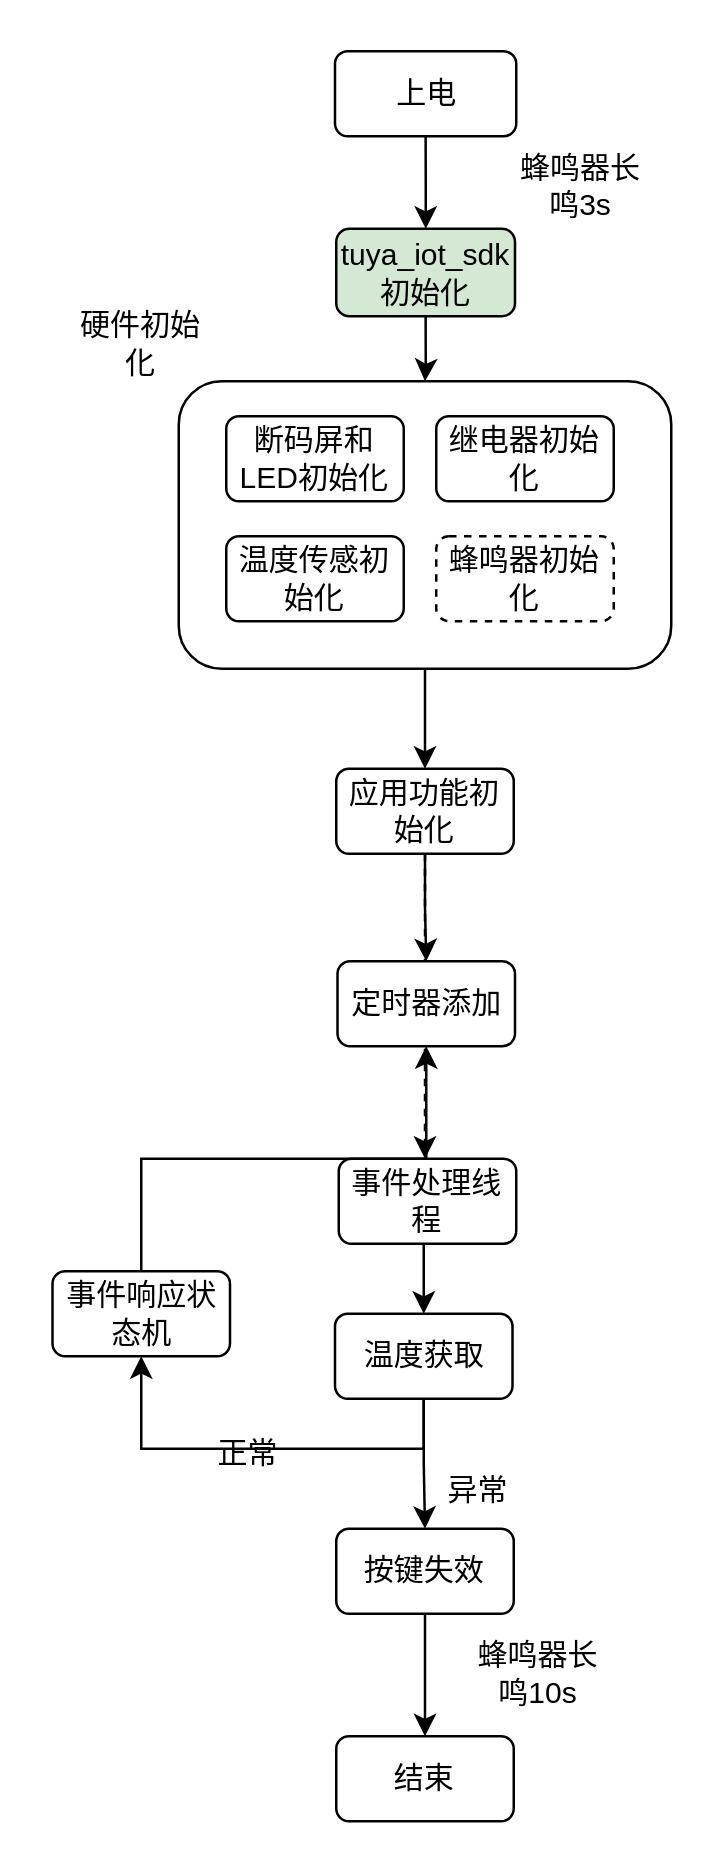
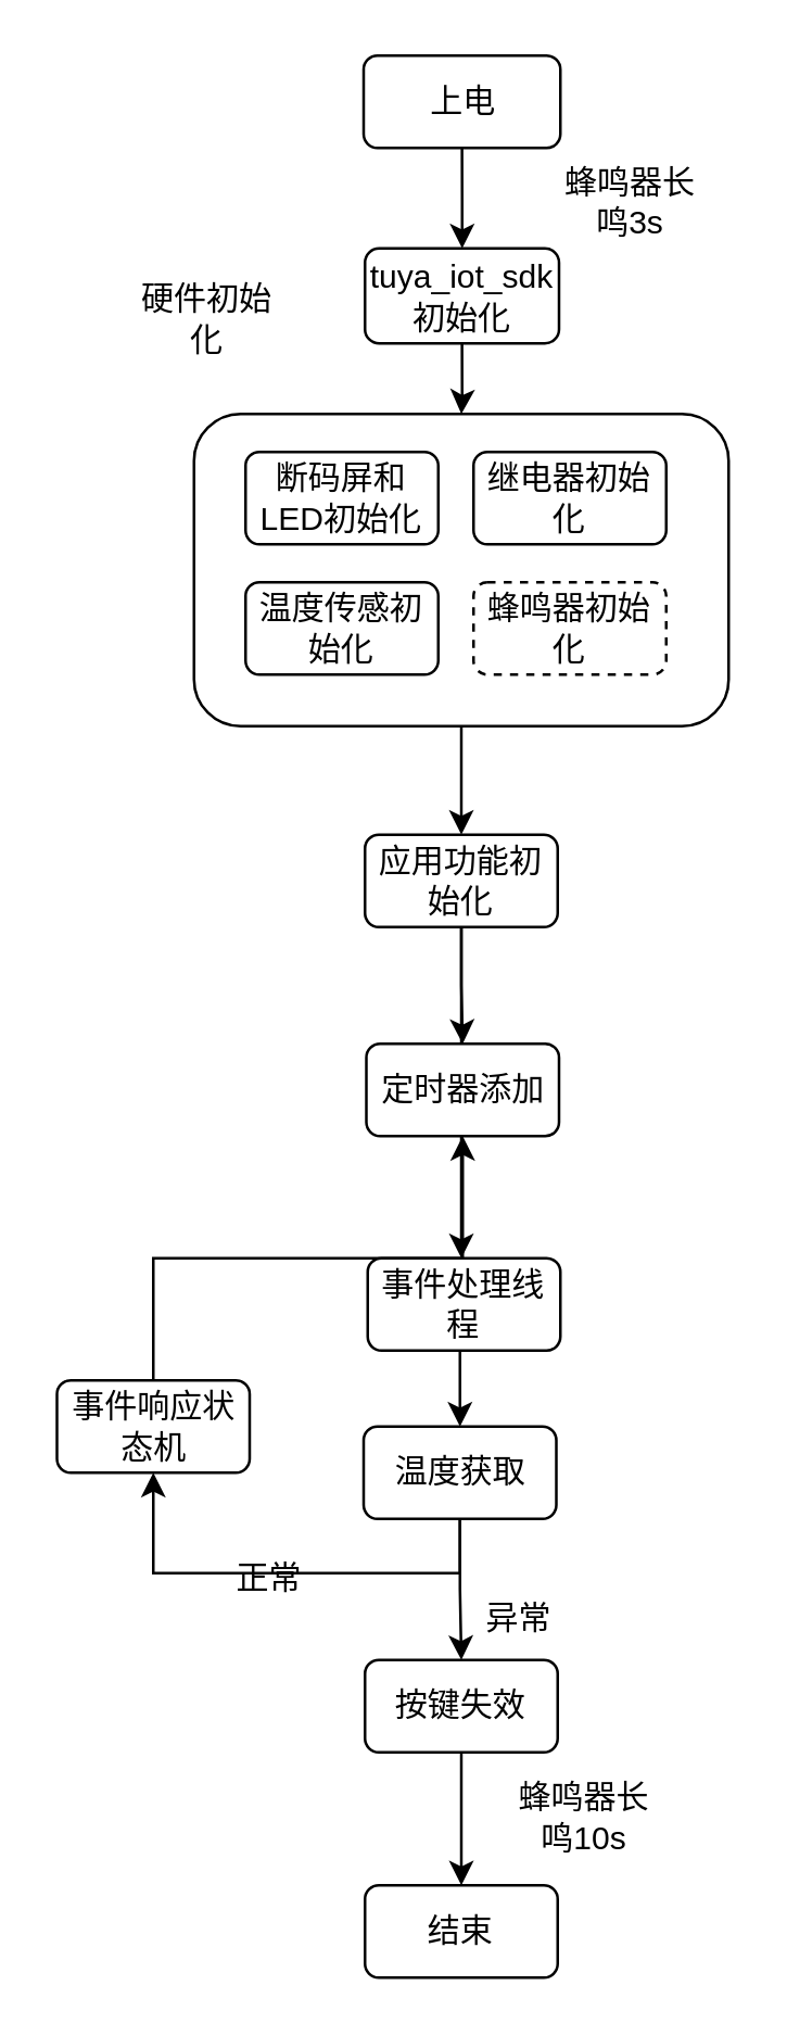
- <mxCell id="9" value="tuya_iot_sdk初始化" style="rounded=1;whiteSpace=wrap;html=1;fillColor=#d5e8d4;" vertex="1" parent="1"><mxGeometry x="134" y="91" width="71.5" height="35" as="geometry" /></mxCell>
+ <mxCell id="9" value="tuya_iot_sdk初始化" style="rounded=1;whiteSpace=wrap;html=1;" vertex="1" parent="1"><mxGeometry x="134" y="91" width="71.5" height="35" as="geometry" /></mxCell>
- <mxCell id="10" value="硬件初始化" style="text;html=1;strokeColor=none;fillColor=none;align=center;verticalAlign=middle;whiteSpace=wrap;rounded=0;" vertex="1" parent="1"><mxGeometry x="26" y="122" width="60" height="30" as="geometry" /></mxCell>
+ <mxCell id="10" value="硬件初始化" style="text;html=1;strokeColor=none;fillColor=none;align=center;verticalAlign=middle;whiteSpace=wrap;rounded=0;" vertex="1" parent="1"><mxGeometry x="46" y="102" width="60" height="30" as="geometry" /></mxCell>
- <mxCell id="16" style="edgeStyle=orthogonalEdgeStyle;rounded=0;orthogonalLoop=1;jettySize=auto;html=1;exitX=0.5;exitY=1;exitDx=0;exitDy=0;dashed=1;" edge="1" parent="1" source="17" target="20"><mxGeometry relative="1" as="geometry"><Array as="points"><mxPoint x="169" y="451" /><mxPoint x="169" y="451" /></Array></mxGeometry></mxCell>
+ <mxCell id="16" style="edgeStyle=orthogonalEdgeStyle;rounded=0;orthogonalLoop=1;jettySize=auto;html=1;exitX=0.5;exitY=1;exitDx=0;exitDy=0;" edge="1" parent="1" source="17" target="20"><mxGeometry relative="1" as="geometry"><Array as="points"><mxPoint x="169" y="451" /><mxPoint x="169" y="451" /></Array></mxGeometry></mxCell>
